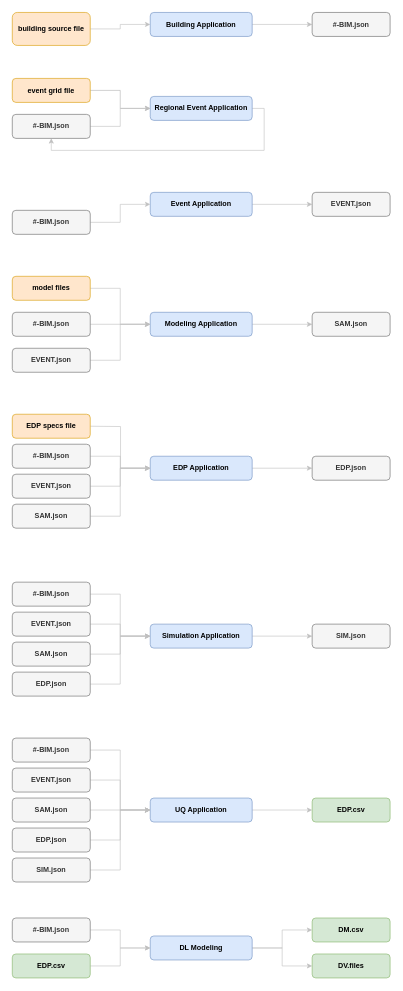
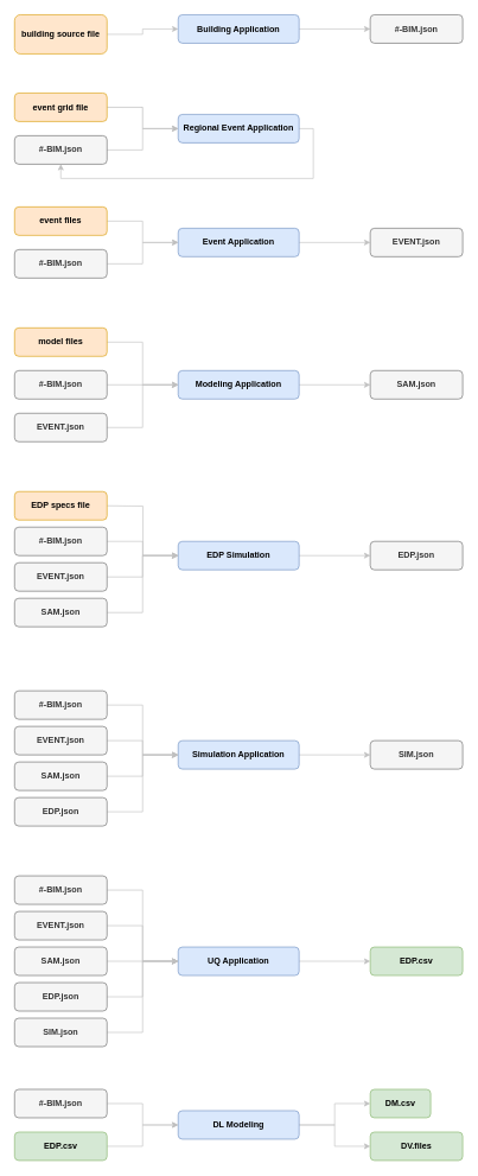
+ <mxCell id="12" value="&lt;b&gt;event files&lt;/b&gt;" style="rounded=1;whiteSpace=wrap;html=1;fillColor=#ffe6cc;strokeColor=#d79b00;" parent="1" vertex="1"><mxGeometry x="20" y="290" width="130" height="40" as="geometry" /></mxCell>
+ <mxCell id="11" value="" style="edgeStyle=orthogonalEdgeStyle;rounded=0;orthogonalLoop=1;jettySize=auto;html=1;strokeColor=#BFBFBF;" edge="1" parent="1" source="12" target="14"><mxGeometry relative="1" as="geometry" /></mxCell>
- <mxCell id="22" value="&lt;b&gt;EDP Application&lt;/b&gt;" style="rounded=1;whiteSpace=wrap;html=1;fillColor=#dae8fc;strokeColor=#6c8ebf;" parent="1" vertex="1"><mxGeometry x="250" y="760" width="170" height="40" as="geometry" /></mxCell>
+ <mxCell id="22" value="&lt;b&gt;EDP Simulation&lt;/b&gt;" style="rounded=1;whiteSpace=wrap;html=1;fillColor=#dae8fc;strokeColor=#6c8ebf;" parent="1" vertex="1"><mxGeometry x="250" y="760" width="170" height="40" as="geometry" /></mxCell>
- <mxCell id="33" value="&lt;b&gt;DM.csv&lt;/b&gt;" style="rounded=1;whiteSpace=wrap;html=1;fillColor=#d5e8d4;strokeColor=#82b366;" parent="1" vertex="1"><mxGeometry x="520" y="1530" width="130" height="40" as="geometry" /></mxCell>
+ <mxCell id="33" value="&lt;b&gt;DM.csv&lt;/b&gt;" style="rounded=1;whiteSpace=wrap;html=1;fillColor=#d5e8d4;strokeColor=#82b366;" parent="1" vertex="1"><mxGeometry x="520" y="1530" width="85" height="40" as="geometry" /></mxCell>
